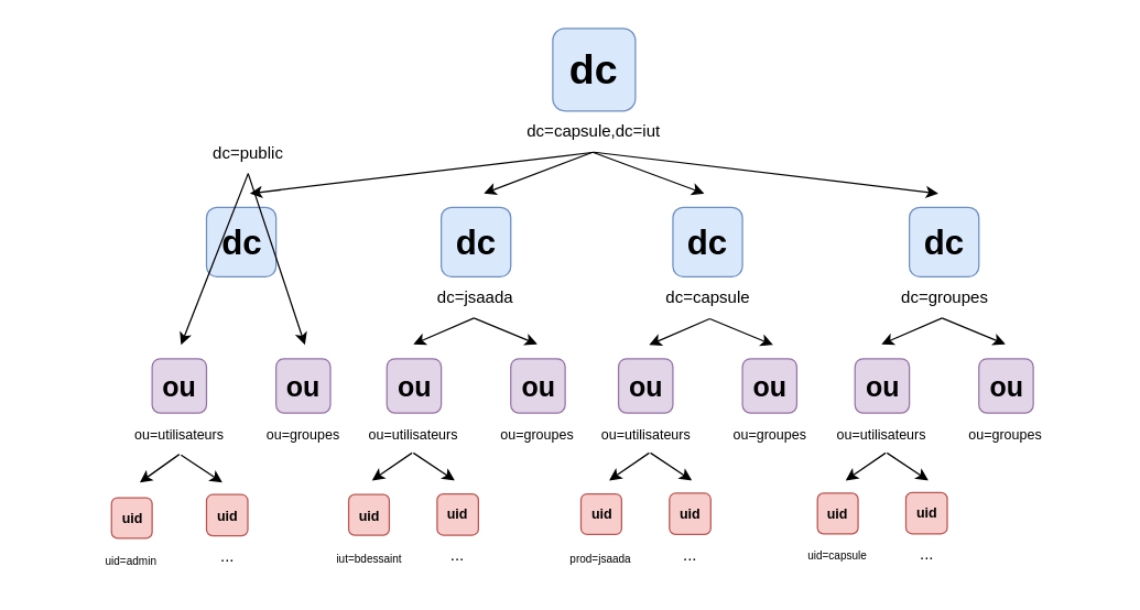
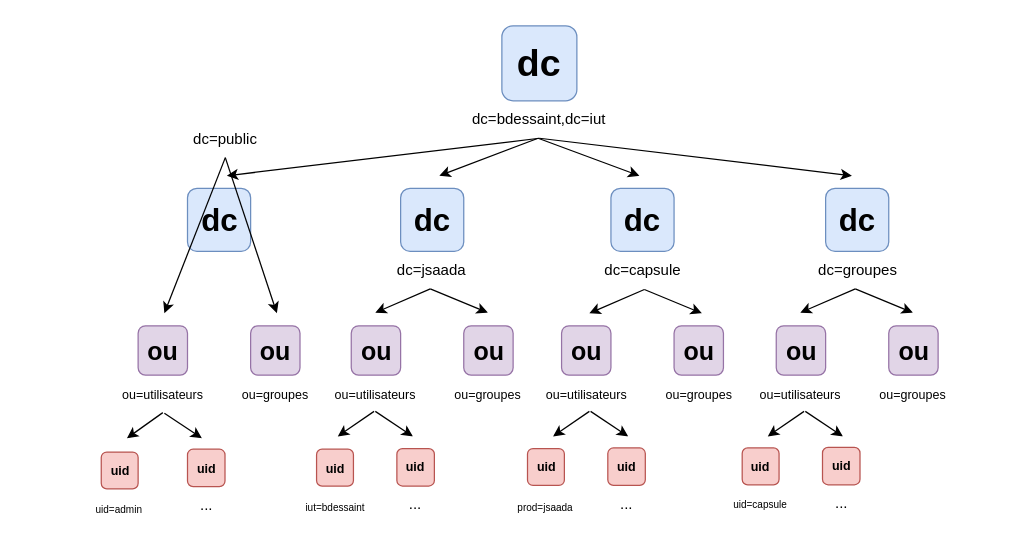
- <mxCell id="3" value="dc=capsule,dc=iut" style="text;html=1;strokeColor=none;fillColor=none;align=center;verticalAlign=middle;whiteSpace=wrap;rounded=0;" parent="1" vertex="1"><mxGeometry x="356" y="80" width="150" height="30" as="geometry" /></mxCell>
+ <mxCell id="3" value="dc=bdessaint,dc=iut" style="text;html=1;strokeColor=none;fillColor=none;align=center;verticalAlign=middle;whiteSpace=wrap;rounded=0;" parent="1" vertex="1"><mxGeometry x="356" y="80" width="150" height="30" as="geometry" /></mxCell>
